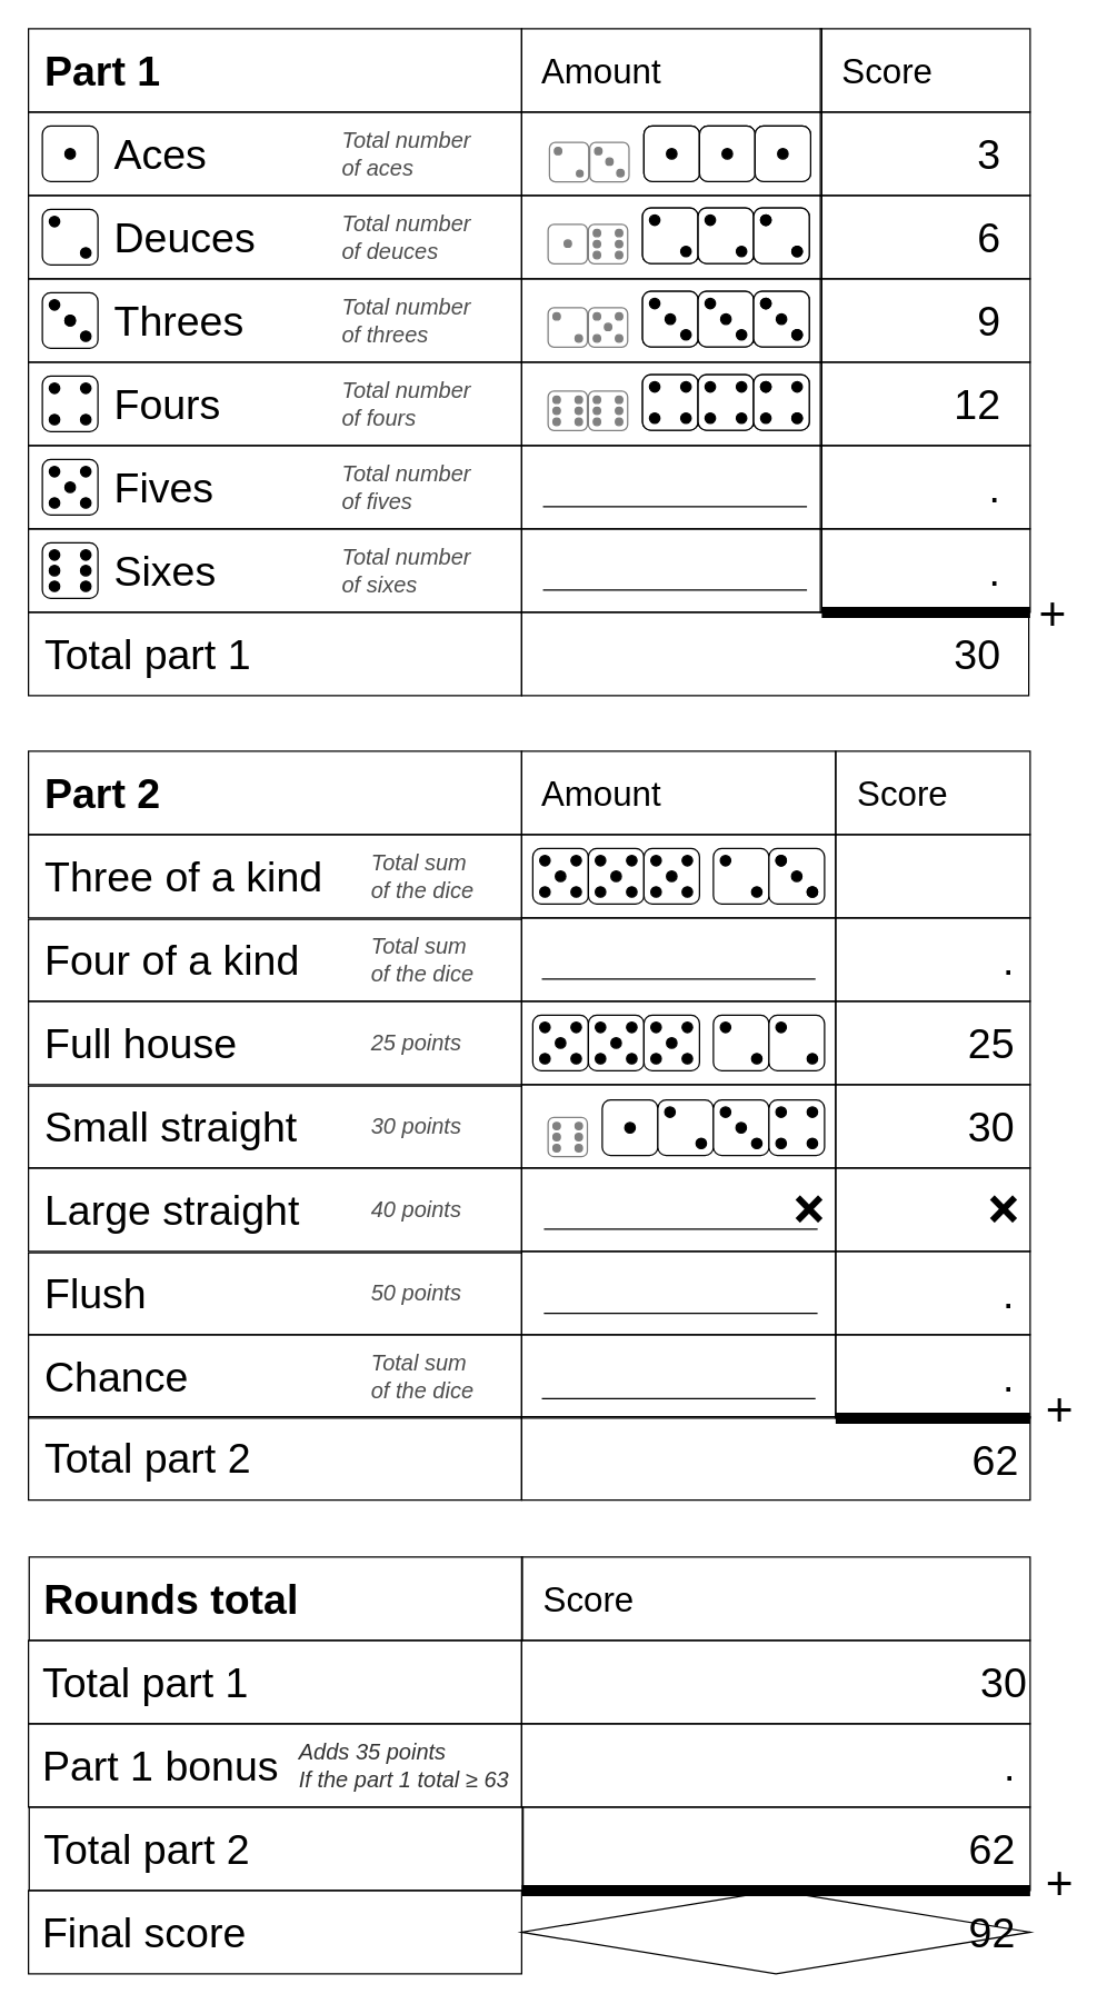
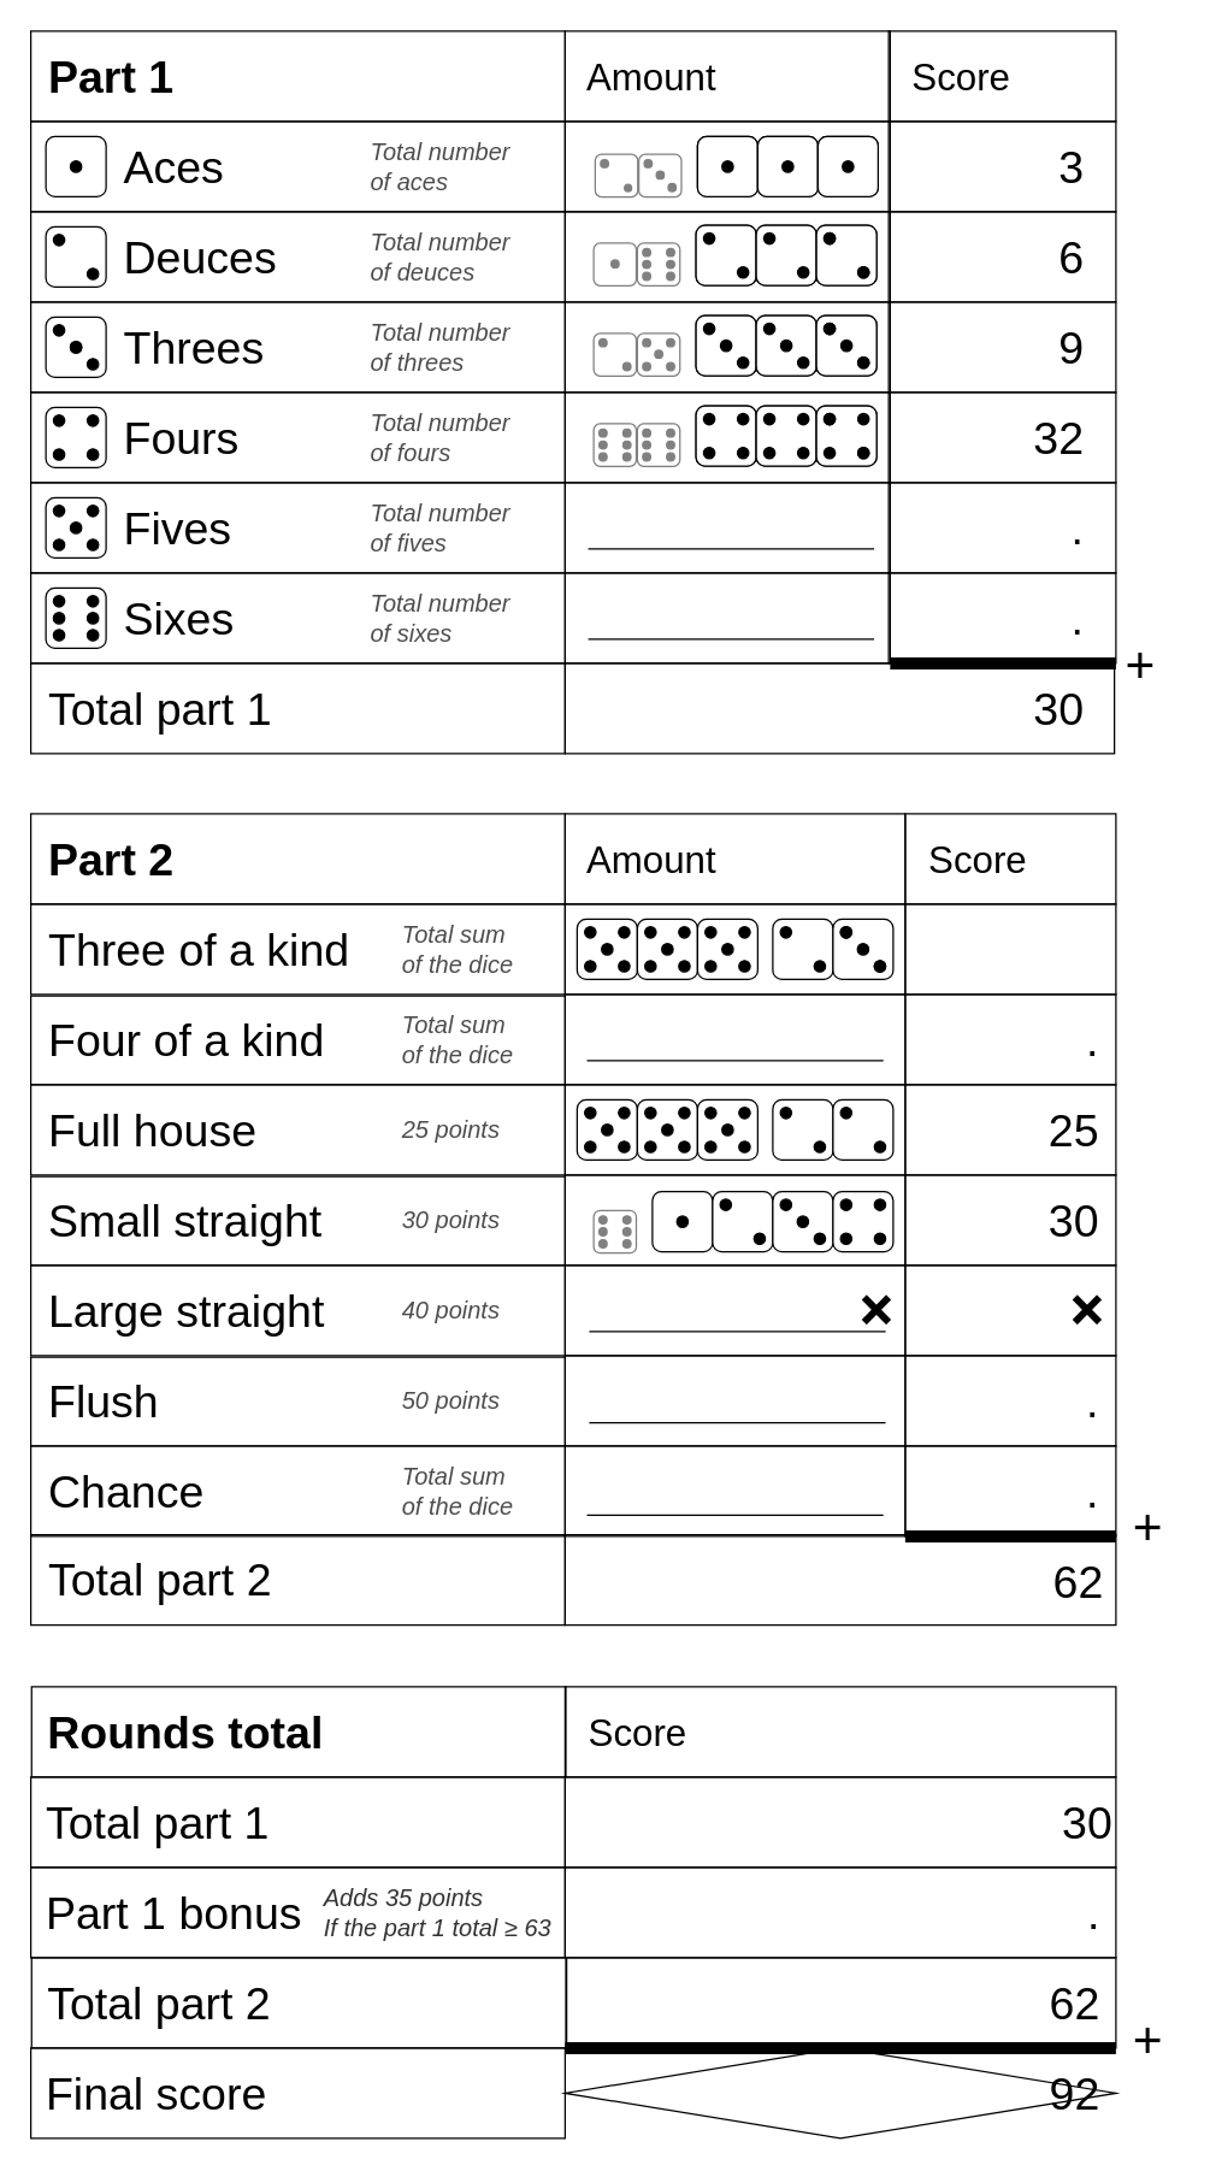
- <mxCell id="114" value="&lt;font style=&quot;font-size: 30px;&quot;&gt;12&lt;/font&gt;" style="text;html=1;align=right;verticalAlign=middle;resizable=0;points=[];autosize=1;strokeColor=none;fillColor=none;" vertex="1" parent="1"><mxGeometry x="661" y="265" width="60" height="50" as="geometry" /></mxCell>
+ <mxCell id="114" value="&lt;font style=&quot;font-size: 30px;&quot;&gt;32&lt;/font&gt;" style="text;html=1;align=right;verticalAlign=middle;resizable=0;points=[];autosize=1;strokeColor=none;fillColor=none;" vertex="1" parent="1"><mxGeometry x="661" y="265" width="60" height="50" as="geometry" /></mxCell>
